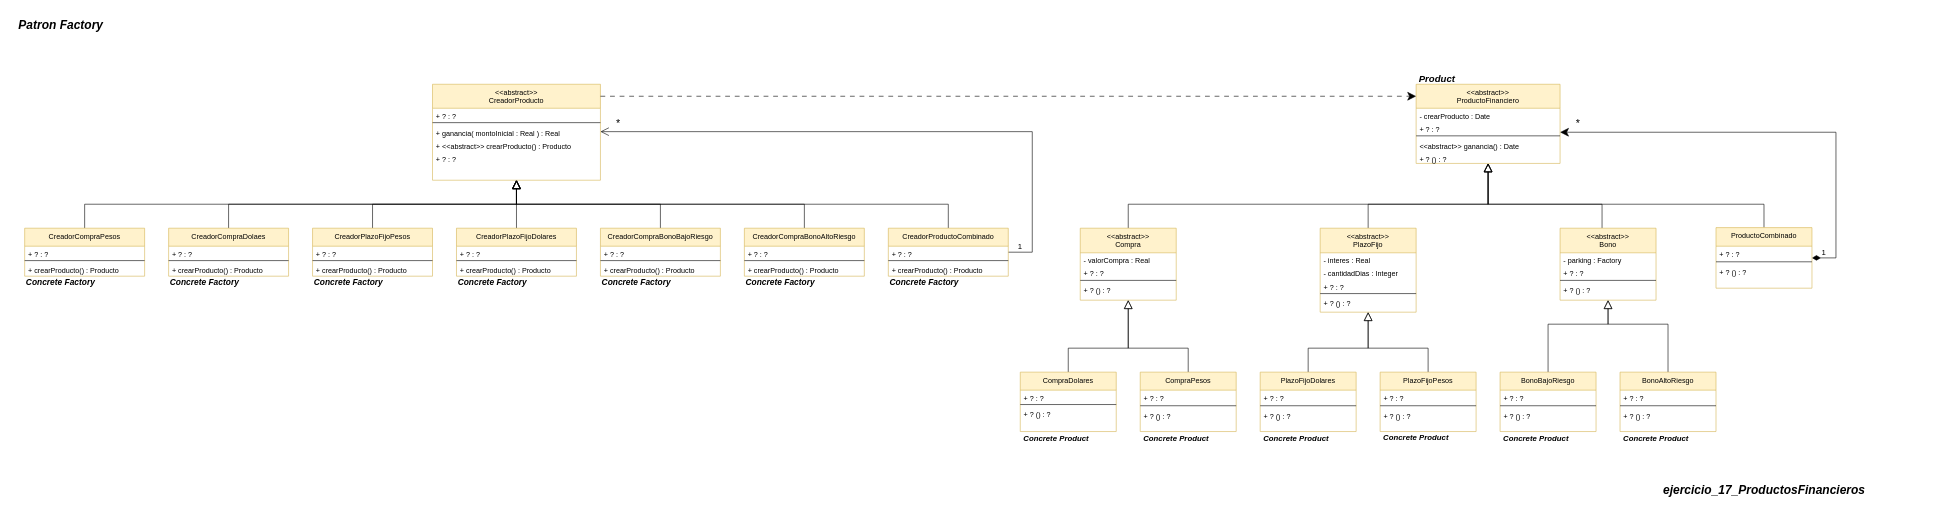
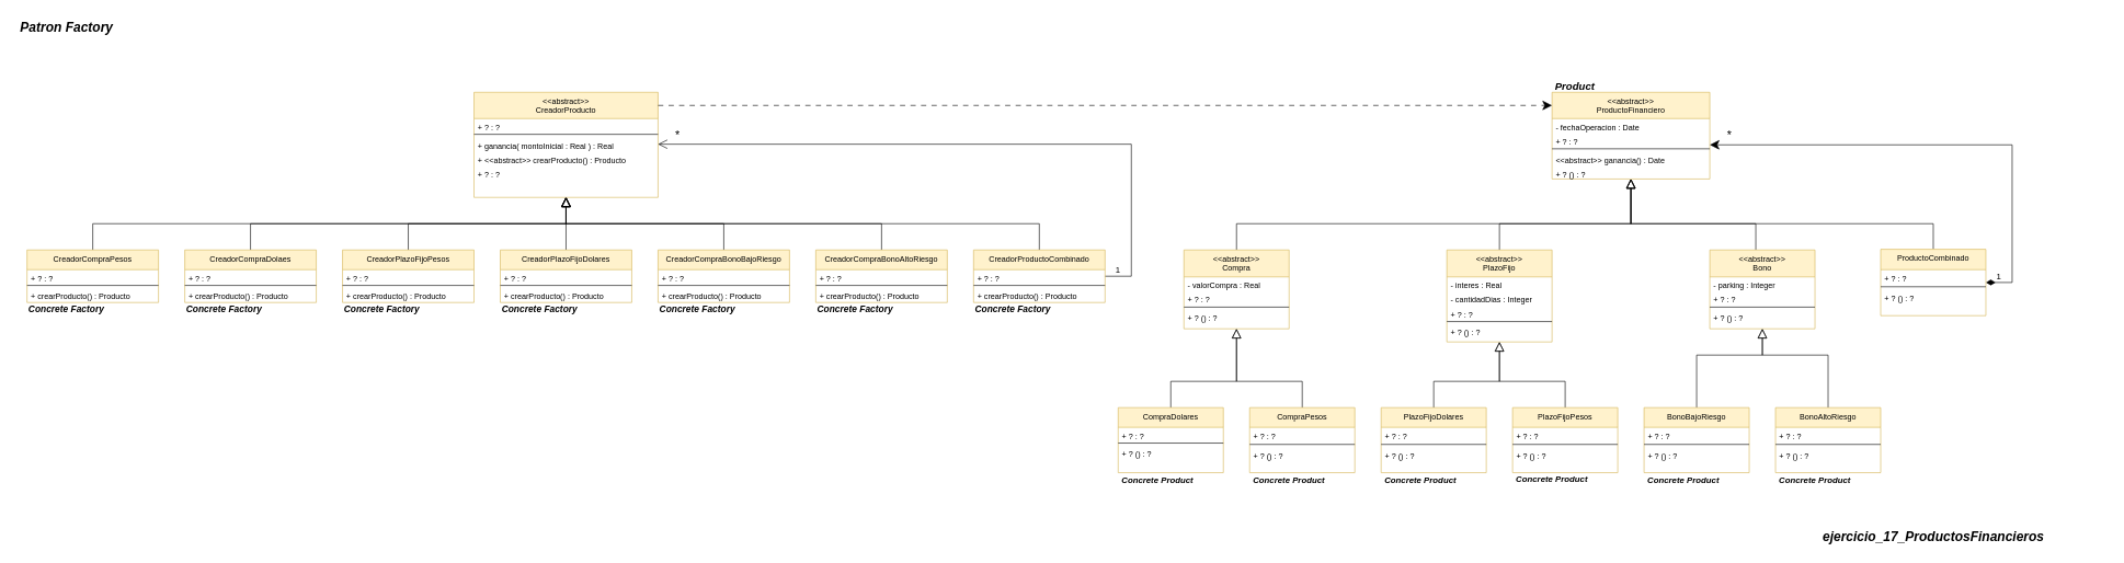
- <mxCell id="4" value="- crearProducto : Date" style="text;align=left;verticalAlign=top;spacingLeft=4;spacingRight=4;overflow=hidden;rotatable=0;points=[[0,0.5],[1,0.5]];portConstraint=eastwest;rounded=0;shadow=0;html=0;" vertex="1" parent="3"><mxGeometry y="40" width="240" height="22" as="geometry" /></mxCell>
+ <mxCell id="4" value="- fechaOperacion : Date" style="text;align=left;verticalAlign=top;spacingLeft=4;spacingRight=4;overflow=hidden;rotatable=0;points=[[0,0.5],[1,0.5]];portConstraint=eastwest;rounded=0;shadow=0;html=0;" vertex="1" parent="3"><mxGeometry y="40" width="240" height="22" as="geometry" /></mxCell>
- <mxCell id="104" value="- parking : Factory" style="text;align=left;verticalAlign=top;spacingLeft=4;spacingRight=4;overflow=hidden;rotatable=0;points=[[0,0.5],[1,0.5]];portConstraint=eastwest;rounded=0;shadow=0;html=0;" vertex="1" parent="103"><mxGeometry y="41" width="160" height="22" as="geometry" /></mxCell>
+ <mxCell id="104" value="- parking : Integer" style="text;align=left;verticalAlign=top;spacingLeft=4;spacingRight=4;overflow=hidden;rotatable=0;points=[[0,0.5],[1,0.5]];portConstraint=eastwest;rounded=0;shadow=0;html=0;" vertex="1" parent="103"><mxGeometry y="41" width="160" height="22" as="geometry" /></mxCell>
